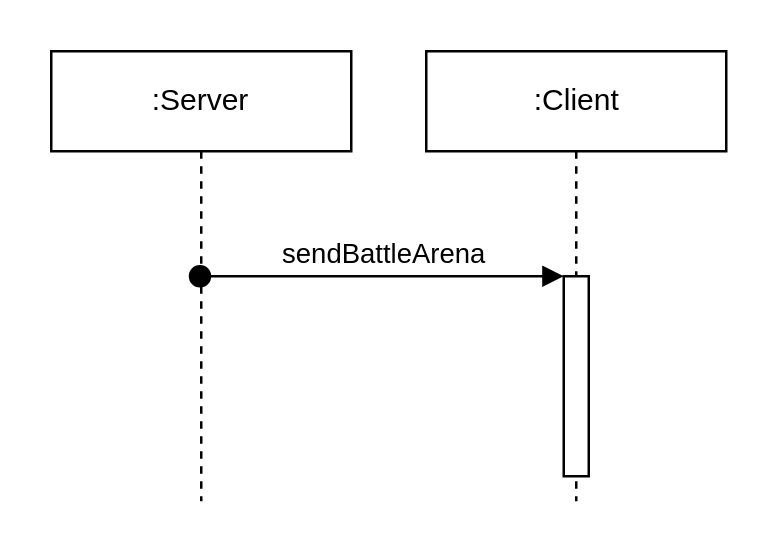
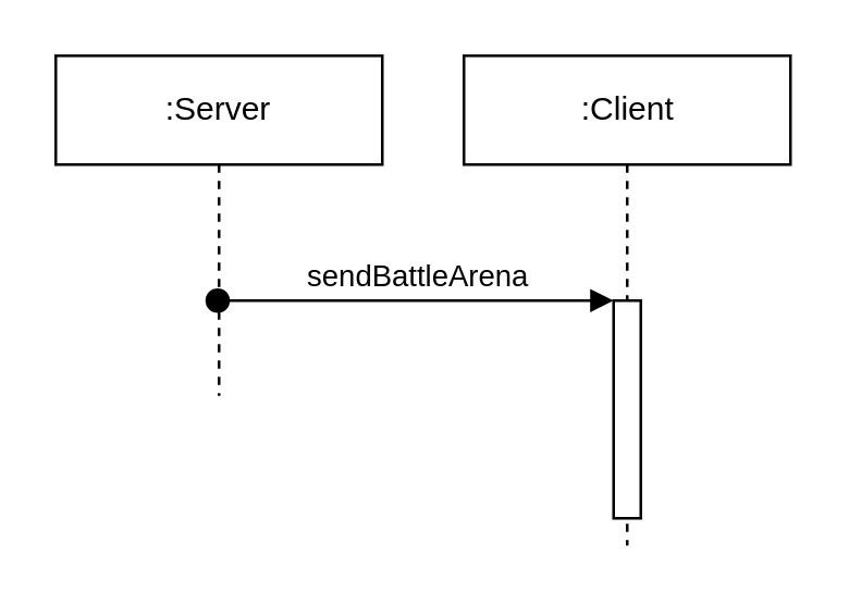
- <mxCell id="4" value=":Server" style="shape=umlLifeline;perimeter=lifelinePerimeter;whiteSpace=wrap;html=1;container=1;collapsible=0;recursiveResize=0;outlineConnect=0;" parent="1" vertex="1"><mxGeometry x="20" y="20" width="120" height="180" as="geometry" /></mxCell>
+ <mxCell id="4" value=":Server" style="shape=umlLifeline;perimeter=lifelinePerimeter;whiteSpace=wrap;html=1;container=1;collapsible=0;recursiveResize=0;outlineConnect=0;" parent="1" vertex="1"><mxGeometry x="20" y="20" width="120" height="125" as="geometry" /></mxCell>
